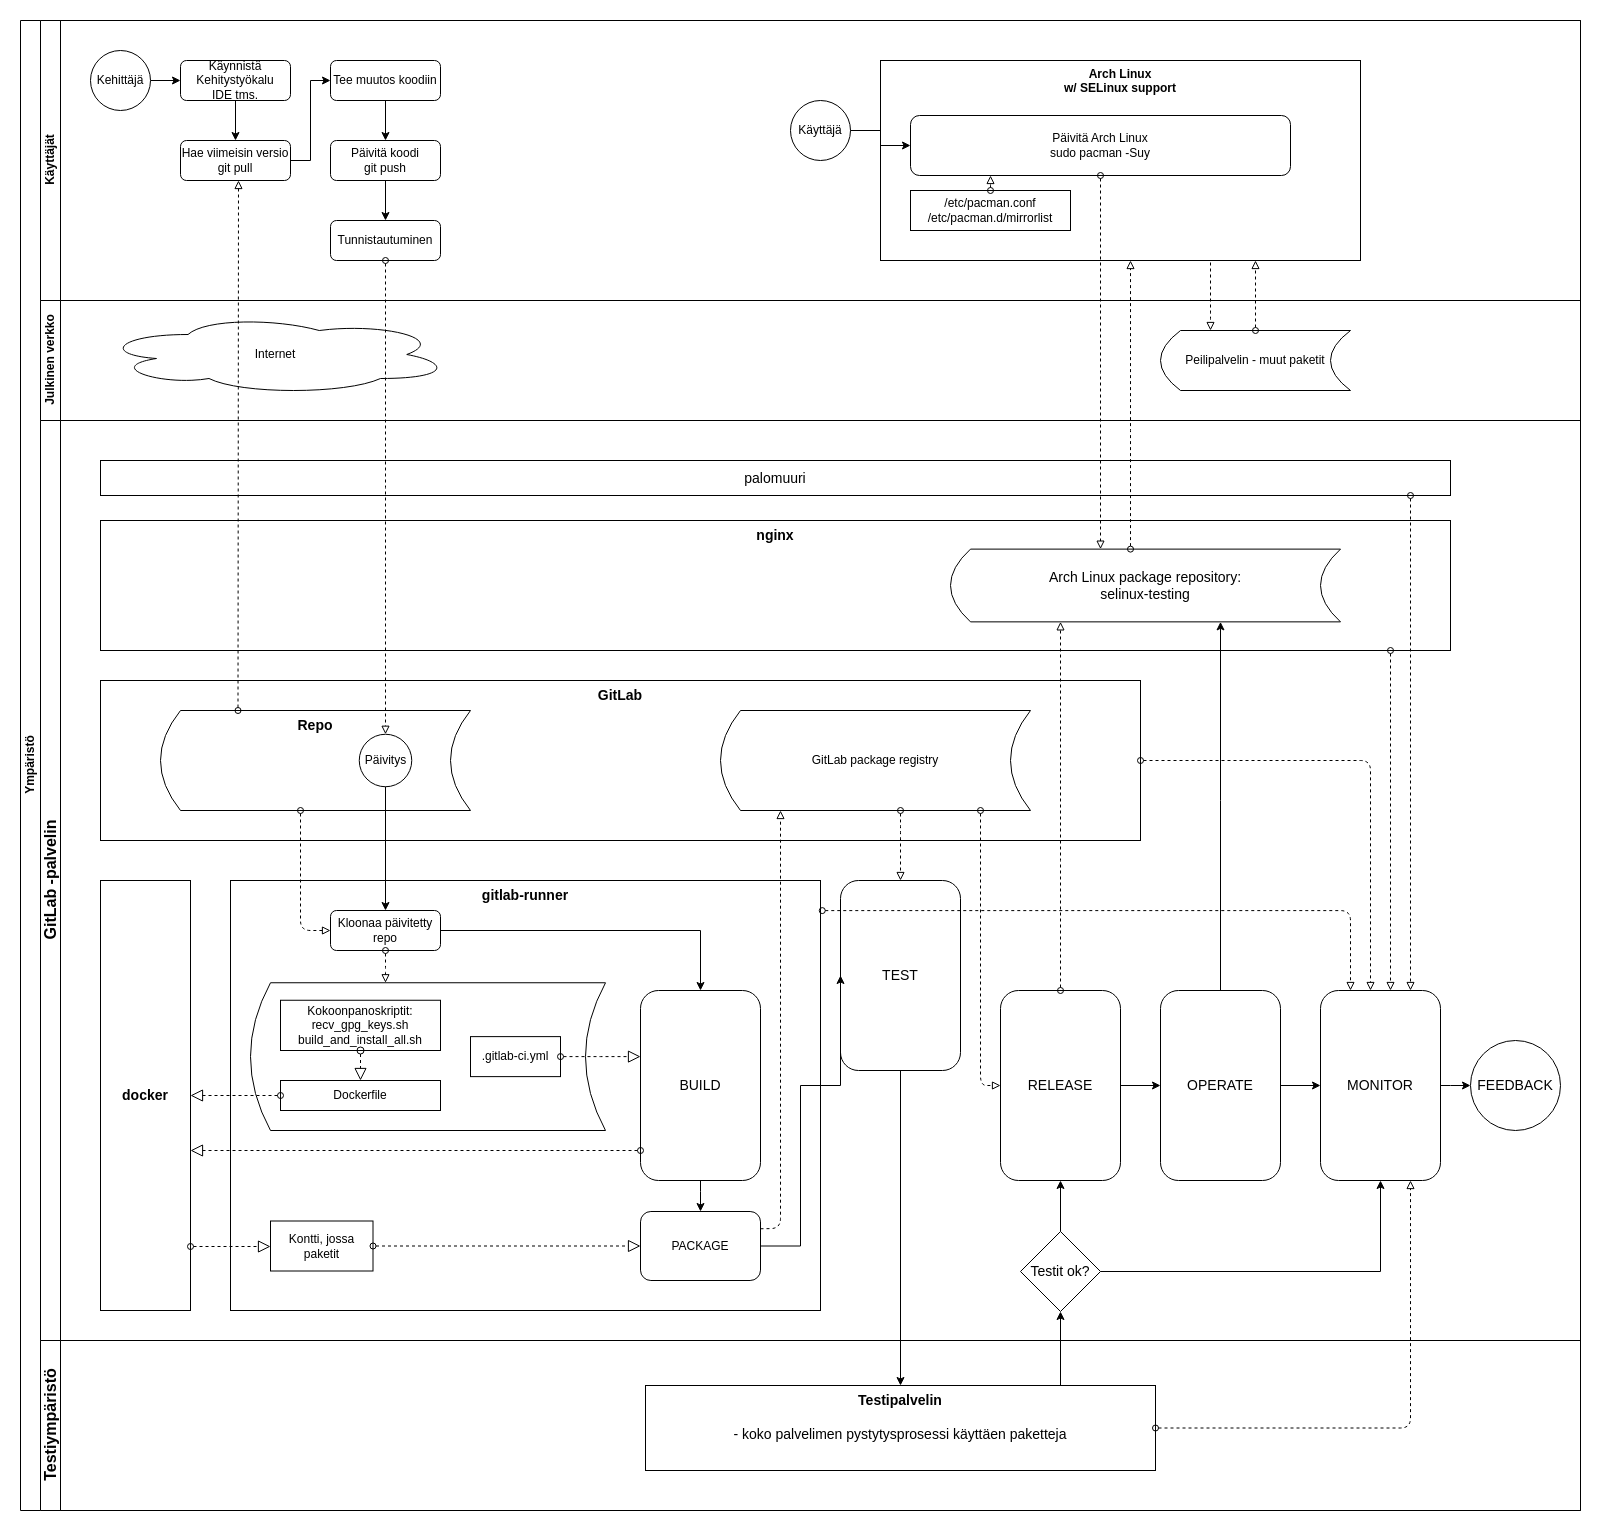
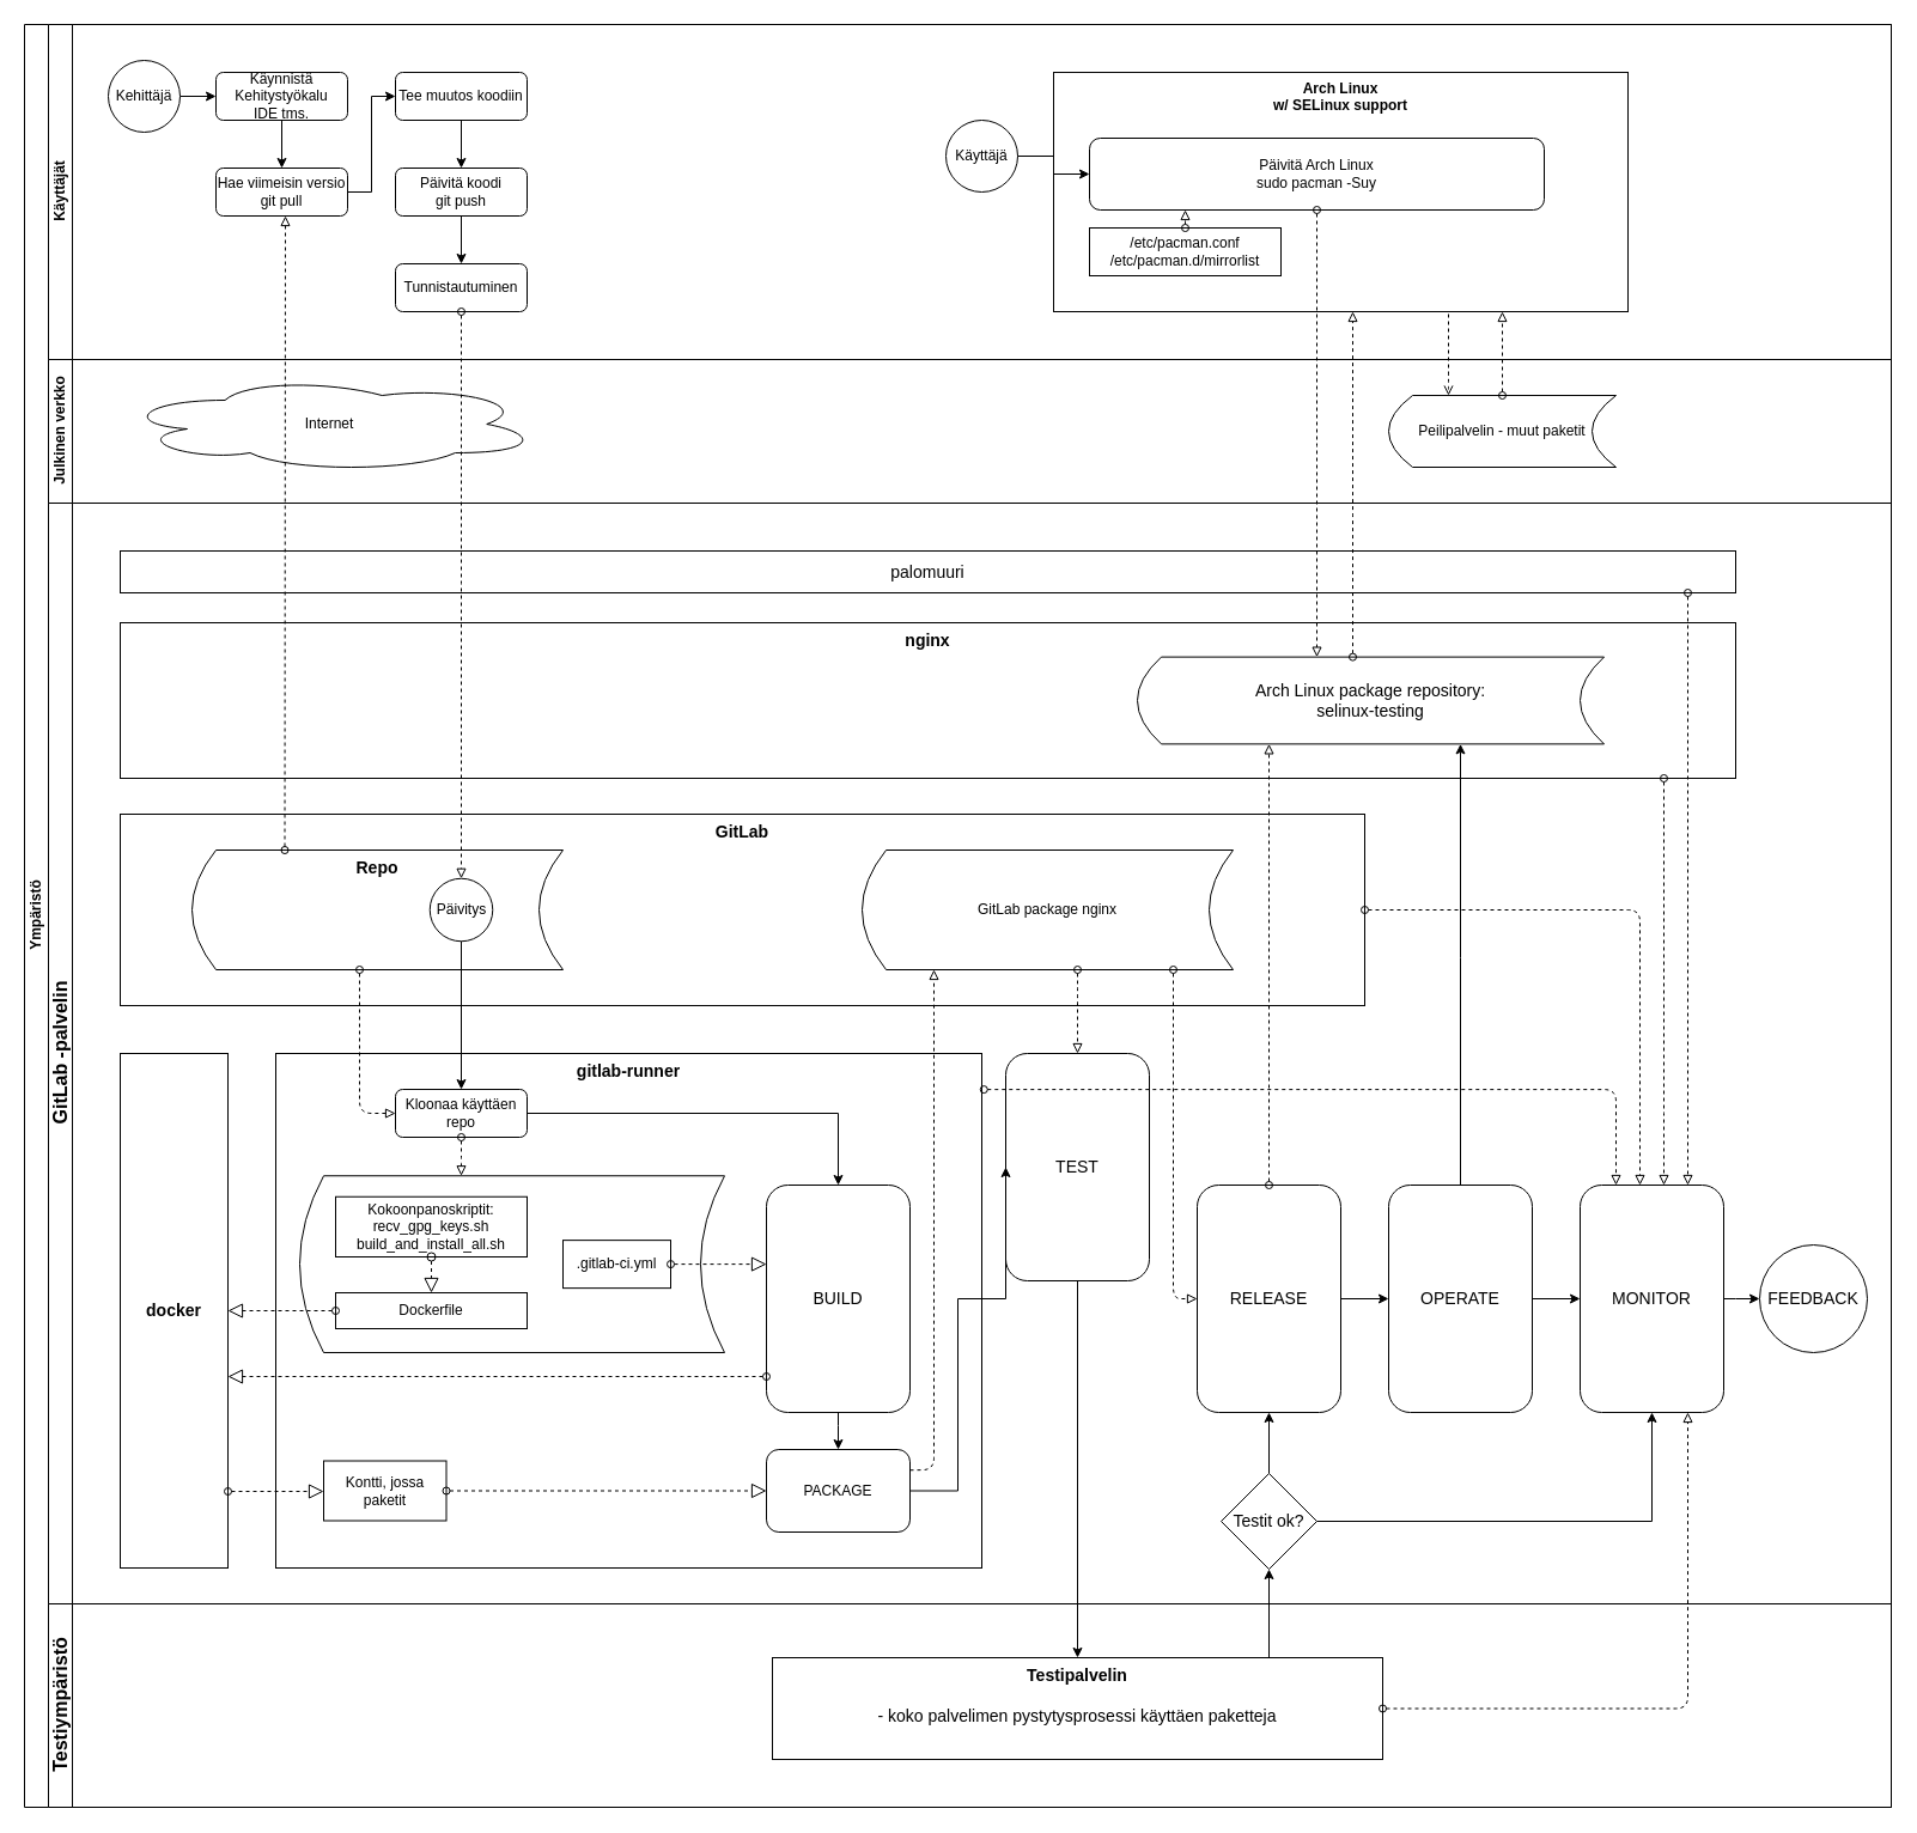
- <mxCell id="4" value="" style="edgeStyle=elbowEdgeStyle;elbow=horizontal;endArrow=block;html=1;fontSize=12;dashed=1;endFill=0;startArrow=oval;startFill=0;" edge="1" parent="2" source="19" target="25"><mxGeometry width="50" height="50" relative="1" as="geometry"><mxPoint x="1120" y="440" as="sourcePoint" /><mxPoint x="1208" y="300" as="targetPoint" /><Array as="points"><mxPoint x="1190" y="300" /></Array></mxGeometry></mxCell>
+ <mxCell id="4" value="" style="edgeStyle=elbowEdgeStyle;elbow=horizontal;endArrow=open;html=1;fontSize=12;dashed=1;endFill=0;startArrow=oval;startFill=0;" edge="1" parent="2" source="19" target="25"><mxGeometry width="50" height="50" relative="1" as="geometry"><mxPoint x="1120" y="440" as="sourcePoint" /><mxPoint x="1208" y="300" as="targetPoint" /><Array as="points"><mxPoint x="1190" y="300" /></Array></mxGeometry></mxCell>
- <mxCell id="33" value="GitLab package registry" style="shape=dataStorage;whiteSpace=wrap;html=1;fixedSize=1;fillColor=none;fontSize=12;align=center;" vertex="1" parent="28"><mxGeometry x="680" y="290" width="310" height="100" as="geometry" /></mxCell>
+ <mxCell id="33" value="GitLab package nginx" style="shape=dataStorage;whiteSpace=wrap;html=1;fixedSize=1;fillColor=none;fontSize=12;align=center;" vertex="1" parent="28"><mxGeometry x="680" y="290" width="310" height="100" as="geometry" /></mxCell>
- <mxCell id="42" value="Kloonaa päivitetty repo" style="rounded=1;whiteSpace=wrap;html=1;fillColor=none;fontSize=12;align=center;" vertex="1" parent="28"><mxGeometry x="290" y="490" width="110" height="40" as="geometry" /></mxCell>
+ <mxCell id="42" value="Kloonaa käyttäen repo" style="rounded=1;whiteSpace=wrap;html=1;fillColor=none;fontSize=12;align=center;" vertex="1" parent="28"><mxGeometry x="290" y="490" width="110" height="40" as="geometry" /></mxCell>
